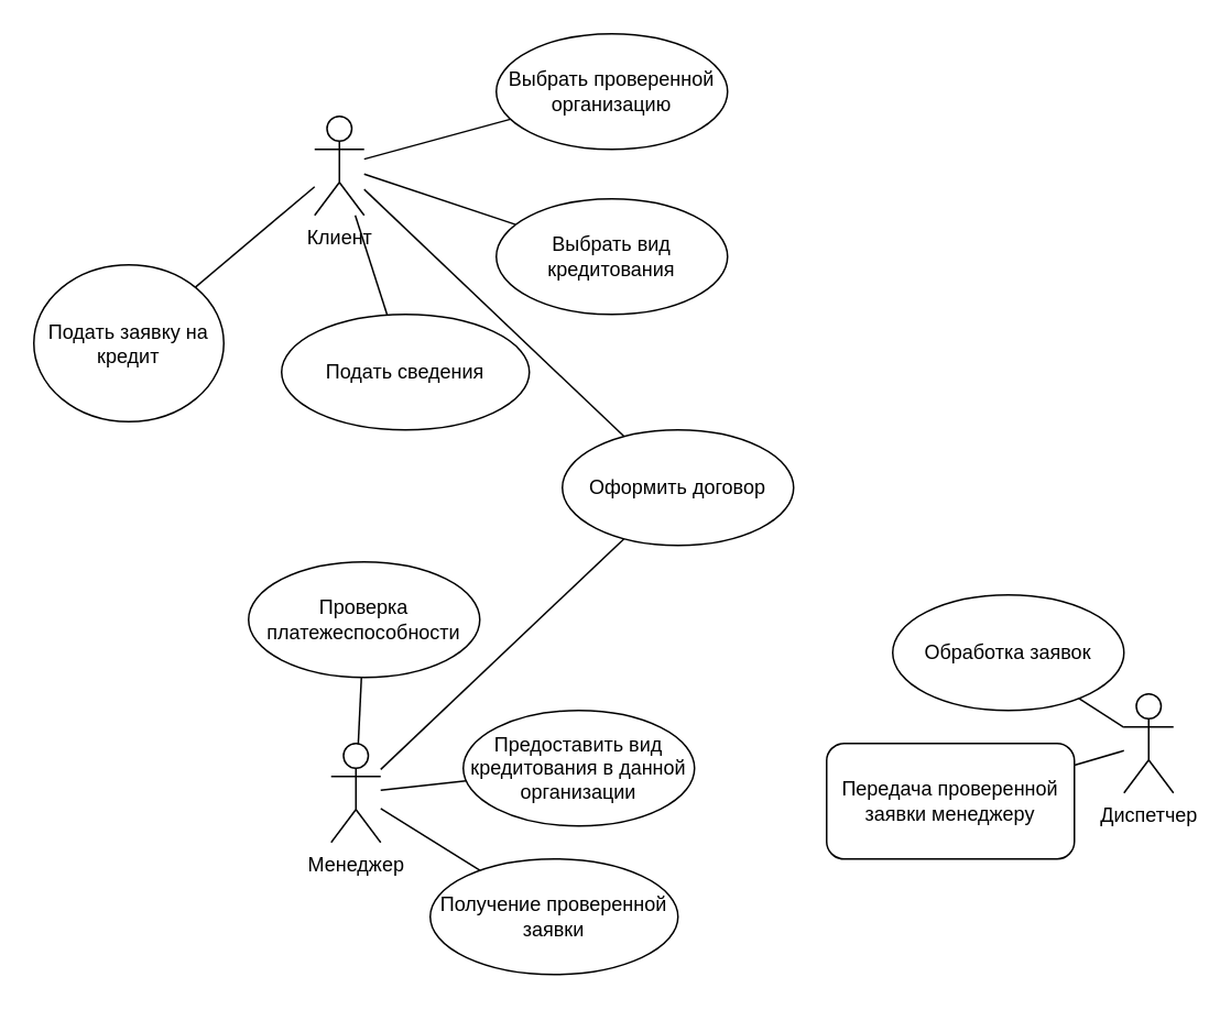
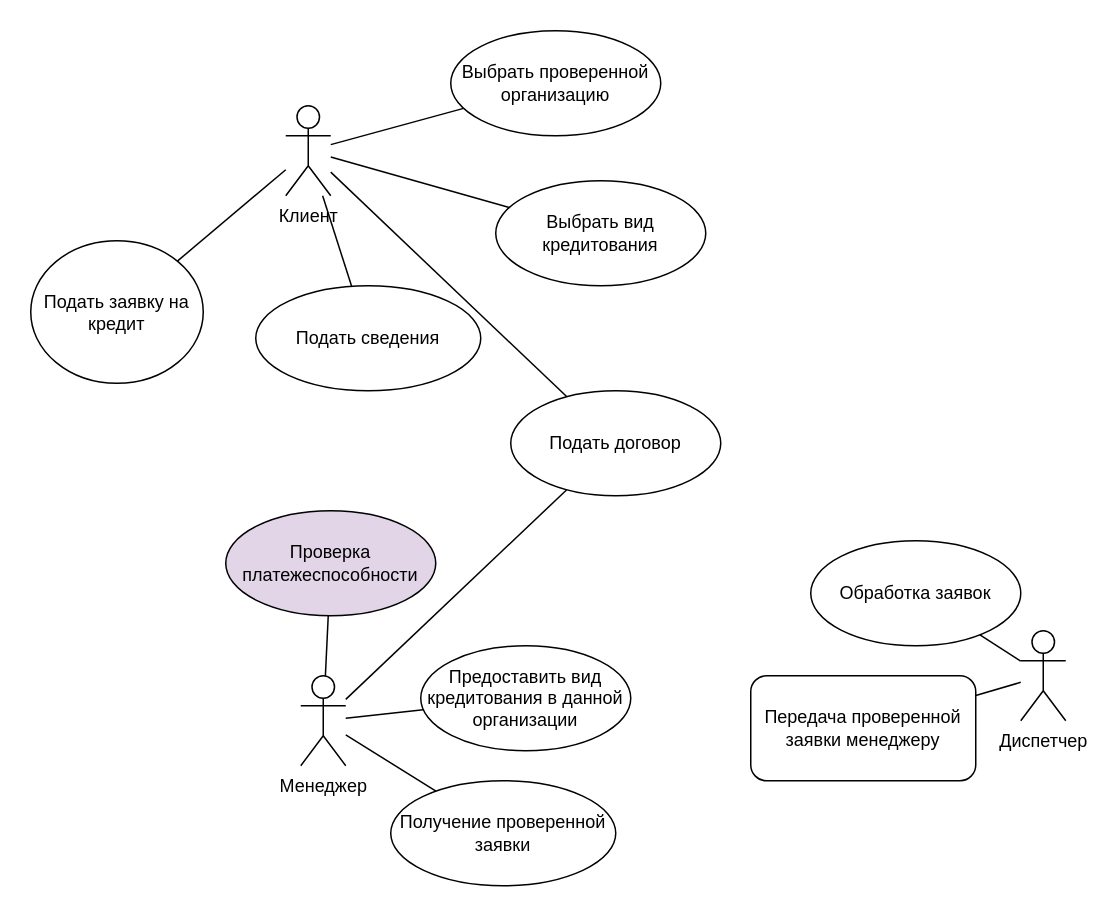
- <mxCell id="17" value="Выбрать вид кредитования" style="ellipse;whiteSpace=wrap;html=1;" vertex="1" parent="1"><mxGeometry x="300" y="120" width="140" height="70" as="geometry" /></mxCell>
+ <mxCell id="17" value="Выбрать вид кредитования" style="ellipse;whiteSpace=wrap;html=1;" vertex="1" parent="1"><mxGeometry x="330" y="120" width="140" height="70" as="geometry" /></mxCell>
- <mxCell id="15" value="Оформить договор" style="ellipse;whiteSpace=wrap;html=1;" vertex="1" parent="1"><mxGeometry x="340" y="260" width="140" height="70" as="geometry" /></mxCell>
+ <mxCell id="15" value="Подать договор" style="ellipse;whiteSpace=wrap;html=1;" vertex="1" parent="1"><mxGeometry x="340" y="260" width="140" height="70" as="geometry" /></mxCell>
- <mxCell id="19" value="Проверка платежеспособности" style="ellipse;whiteSpace=wrap;html=1;" vertex="1" parent="1"><mxGeometry x="150" y="340" width="140" height="70" as="geometry" /></mxCell>
+ <mxCell id="19" value="Проверка платежеспособности" style="ellipse;whiteSpace=wrap;html=1;fillColor=#e1d5e7;" vertex="1" parent="1"><mxGeometry x="150" y="340" width="140" height="70" as="geometry" /></mxCell>
